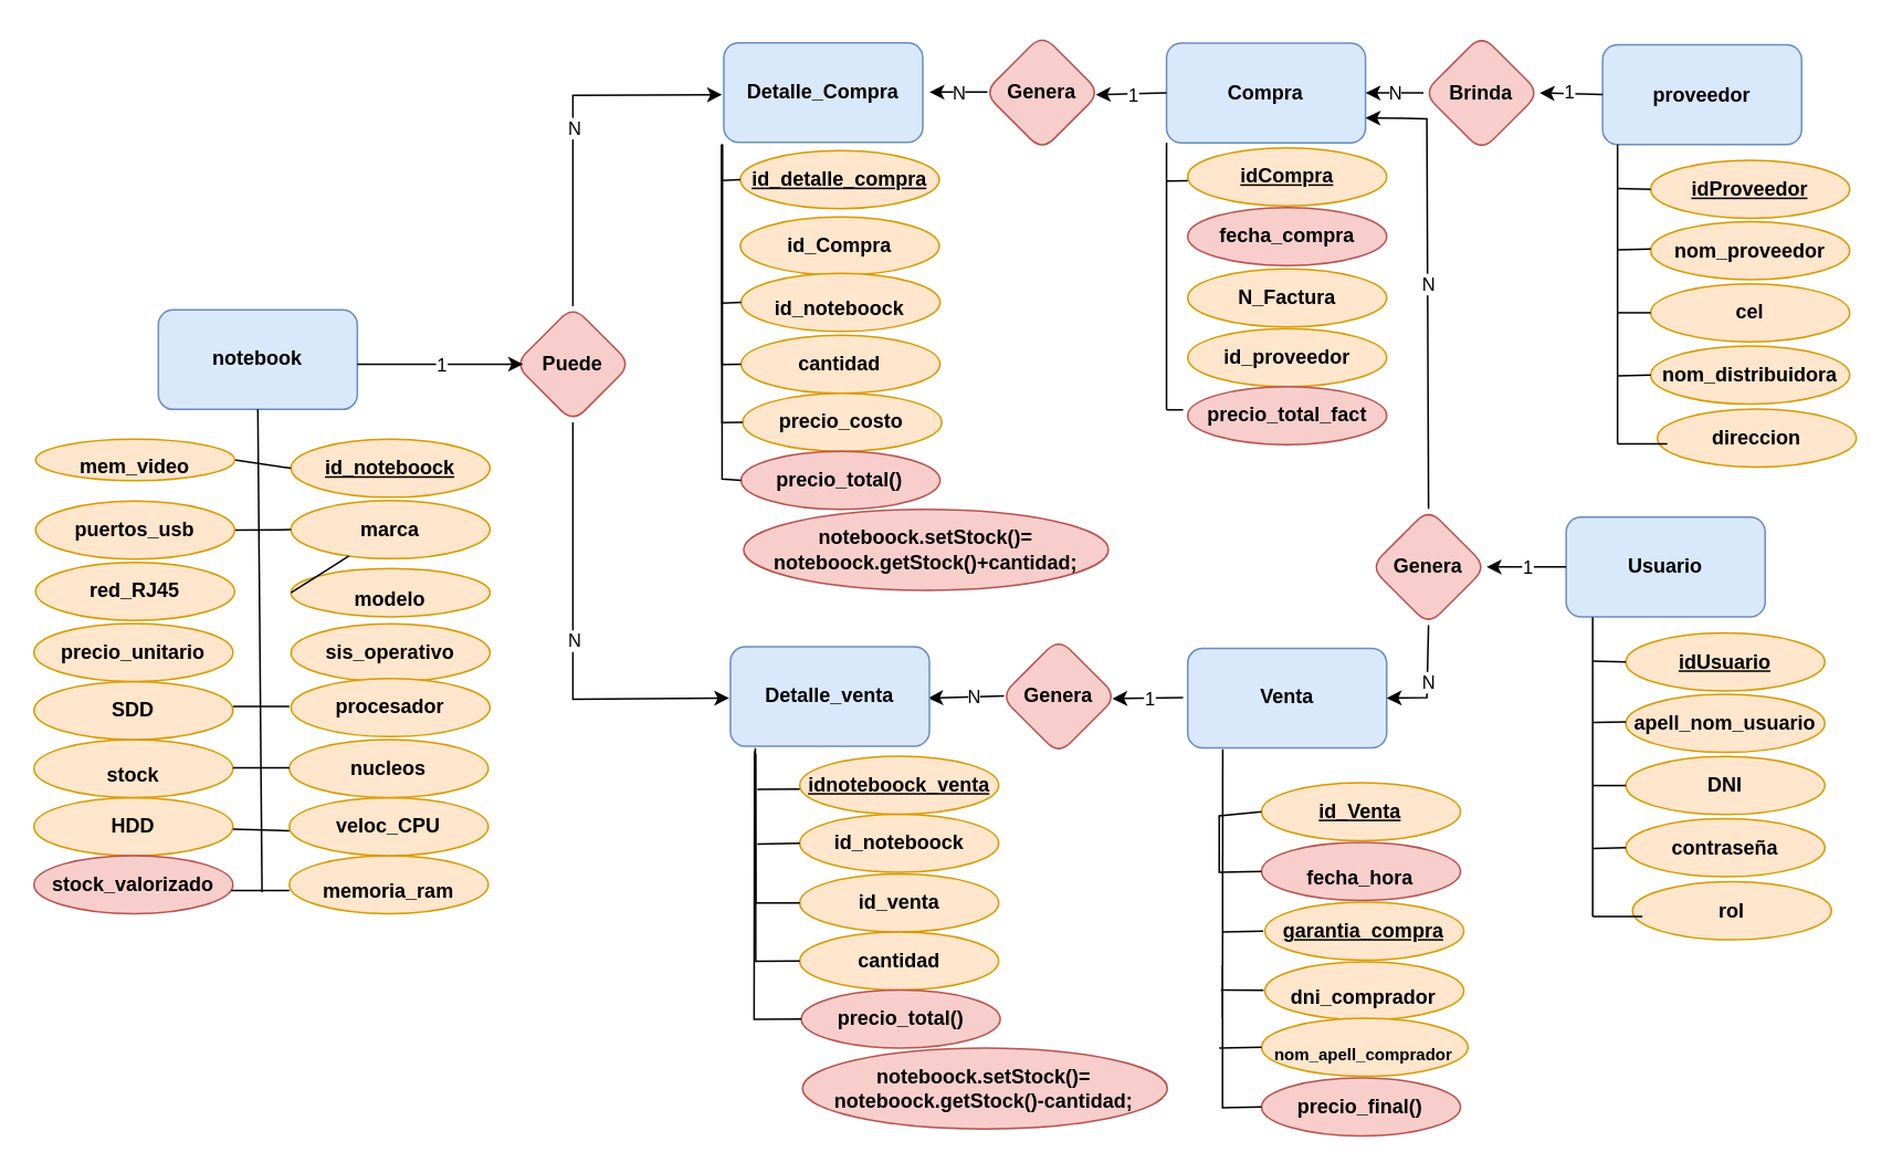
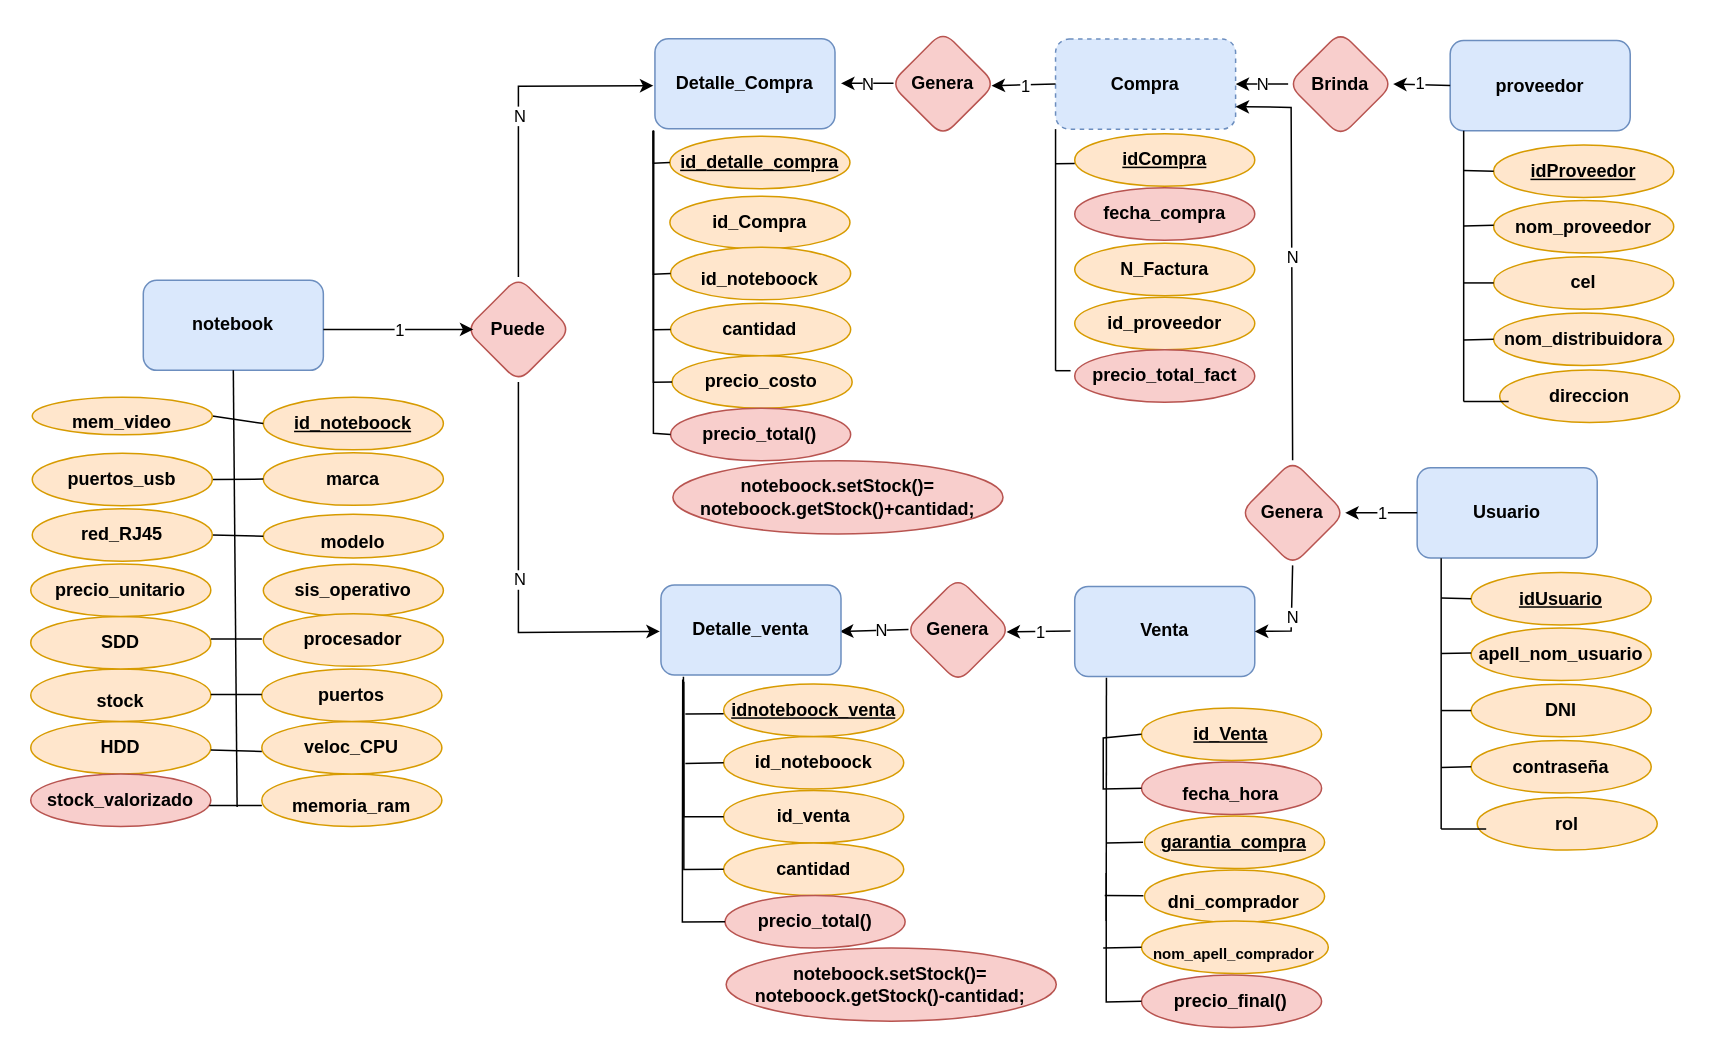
- <mxCell id="88" value="&lt;b&gt;Compra&lt;/b&gt;&lt;b&gt;&lt;br&gt;&lt;/b&gt;" style="rounded=1;whiteSpace=wrap;html=1;fillColor=#dae8fc;strokeColor=#6c8ebf;" vertex="1" parent="1"><mxGeometry x="703" y="25.5" width="120" height="60" as="geometry" /></mxCell>
+ <mxCell id="88" value="&lt;b&gt;Compra&lt;/b&gt;&lt;b&gt;&lt;br&gt;&lt;/b&gt;" style="rounded=1;whiteSpace=wrap;html=1;fillColor=#dae8fc;strokeColor=#6c8ebf;dashed=1;" vertex="1" parent="1"><mxGeometry x="703" y="25.5" width="120" height="60" as="geometry" /></mxCell>
- <mxCell id="8" value="" style="endArrow=none;html=1;rounded=0;fontSize=10;exitX=0;exitY=0.5;exitDx=0;exitDy=0;" parent="1" source="3" target="4" edge="1"><mxGeometry width="50" height="50" relative="1" as="geometry"><mxPoint x="174" y="352.24" as="sourcePoint" /><mxPoint x="153" y="352.25" as="targetPoint" /></mxGeometry></mxCell>
+ <mxCell id="8" value="" style="endArrow=none;html=1;rounded=0;fontSize=10;exitX=0;exitY=0.5;exitDx=0;exitDy=0;entryX=1;entryY=0.5;entryDx=0;entryDy=0;" parent="1" source="3" target="60" edge="1"><mxGeometry width="50" height="50" relative="1" as="geometry"><mxPoint x="174" y="352.24" as="sourcePoint" /><mxPoint x="153" y="352.25" as="targetPoint" /></mxGeometry></mxCell>
- <mxCell id="55" value="&lt;font style=&quot;font-size: 12px;&quot;&gt;&lt;b&gt;nucleos&lt;/b&gt;&lt;/font&gt;" style="ellipse;whiteSpace=wrap;html=1;fontSize=10;rounded=1;fillColor=#ffe6cc;strokeColor=#d79b00;" parent="1" vertex="1"><mxGeometry x="174" y="445.25" width="120" height="35" as="geometry" /></mxCell>
+ <mxCell id="55" value="&lt;font style=&quot;font-size: 12px;&quot;&gt;&lt;b&gt;puertos&lt;/b&gt;&lt;/font&gt;" style="ellipse;whiteSpace=wrap;html=1;fontSize=10;rounded=1;fillColor=#ffe6cc;strokeColor=#d79b00;" parent="1" vertex="1"><mxGeometry x="174" y="445.25" width="120" height="35" as="geometry" /></mxCell>
